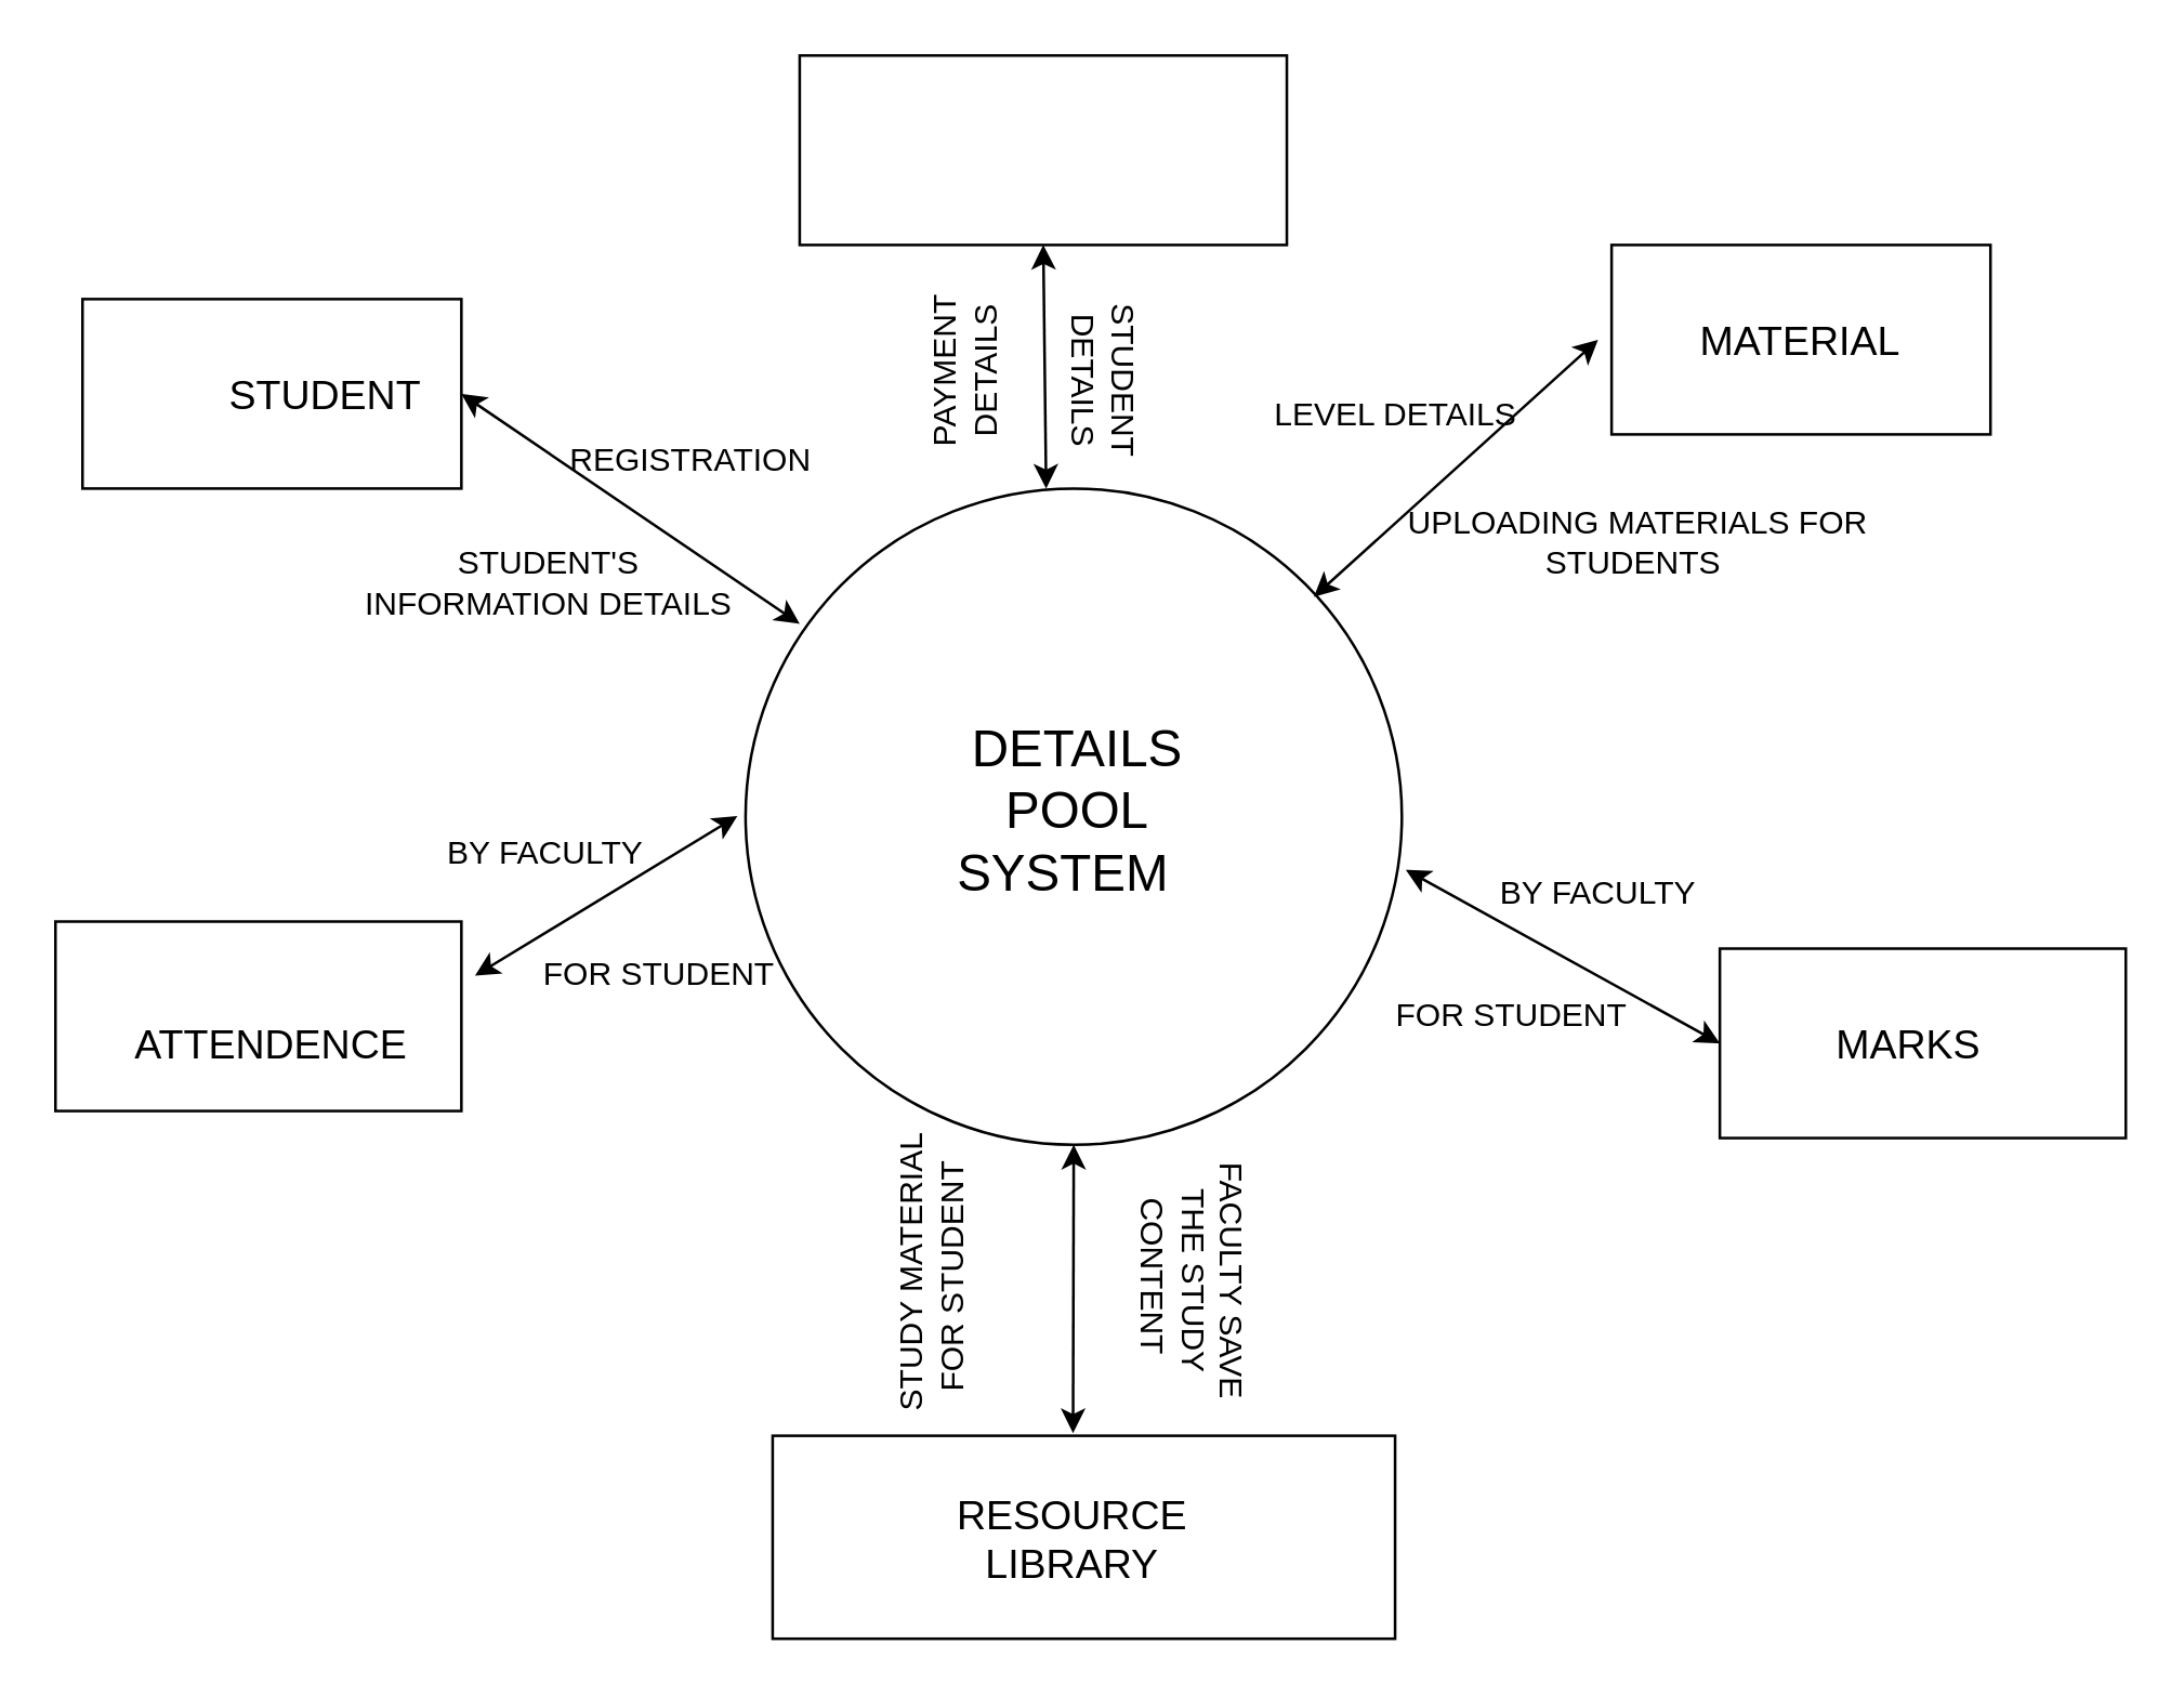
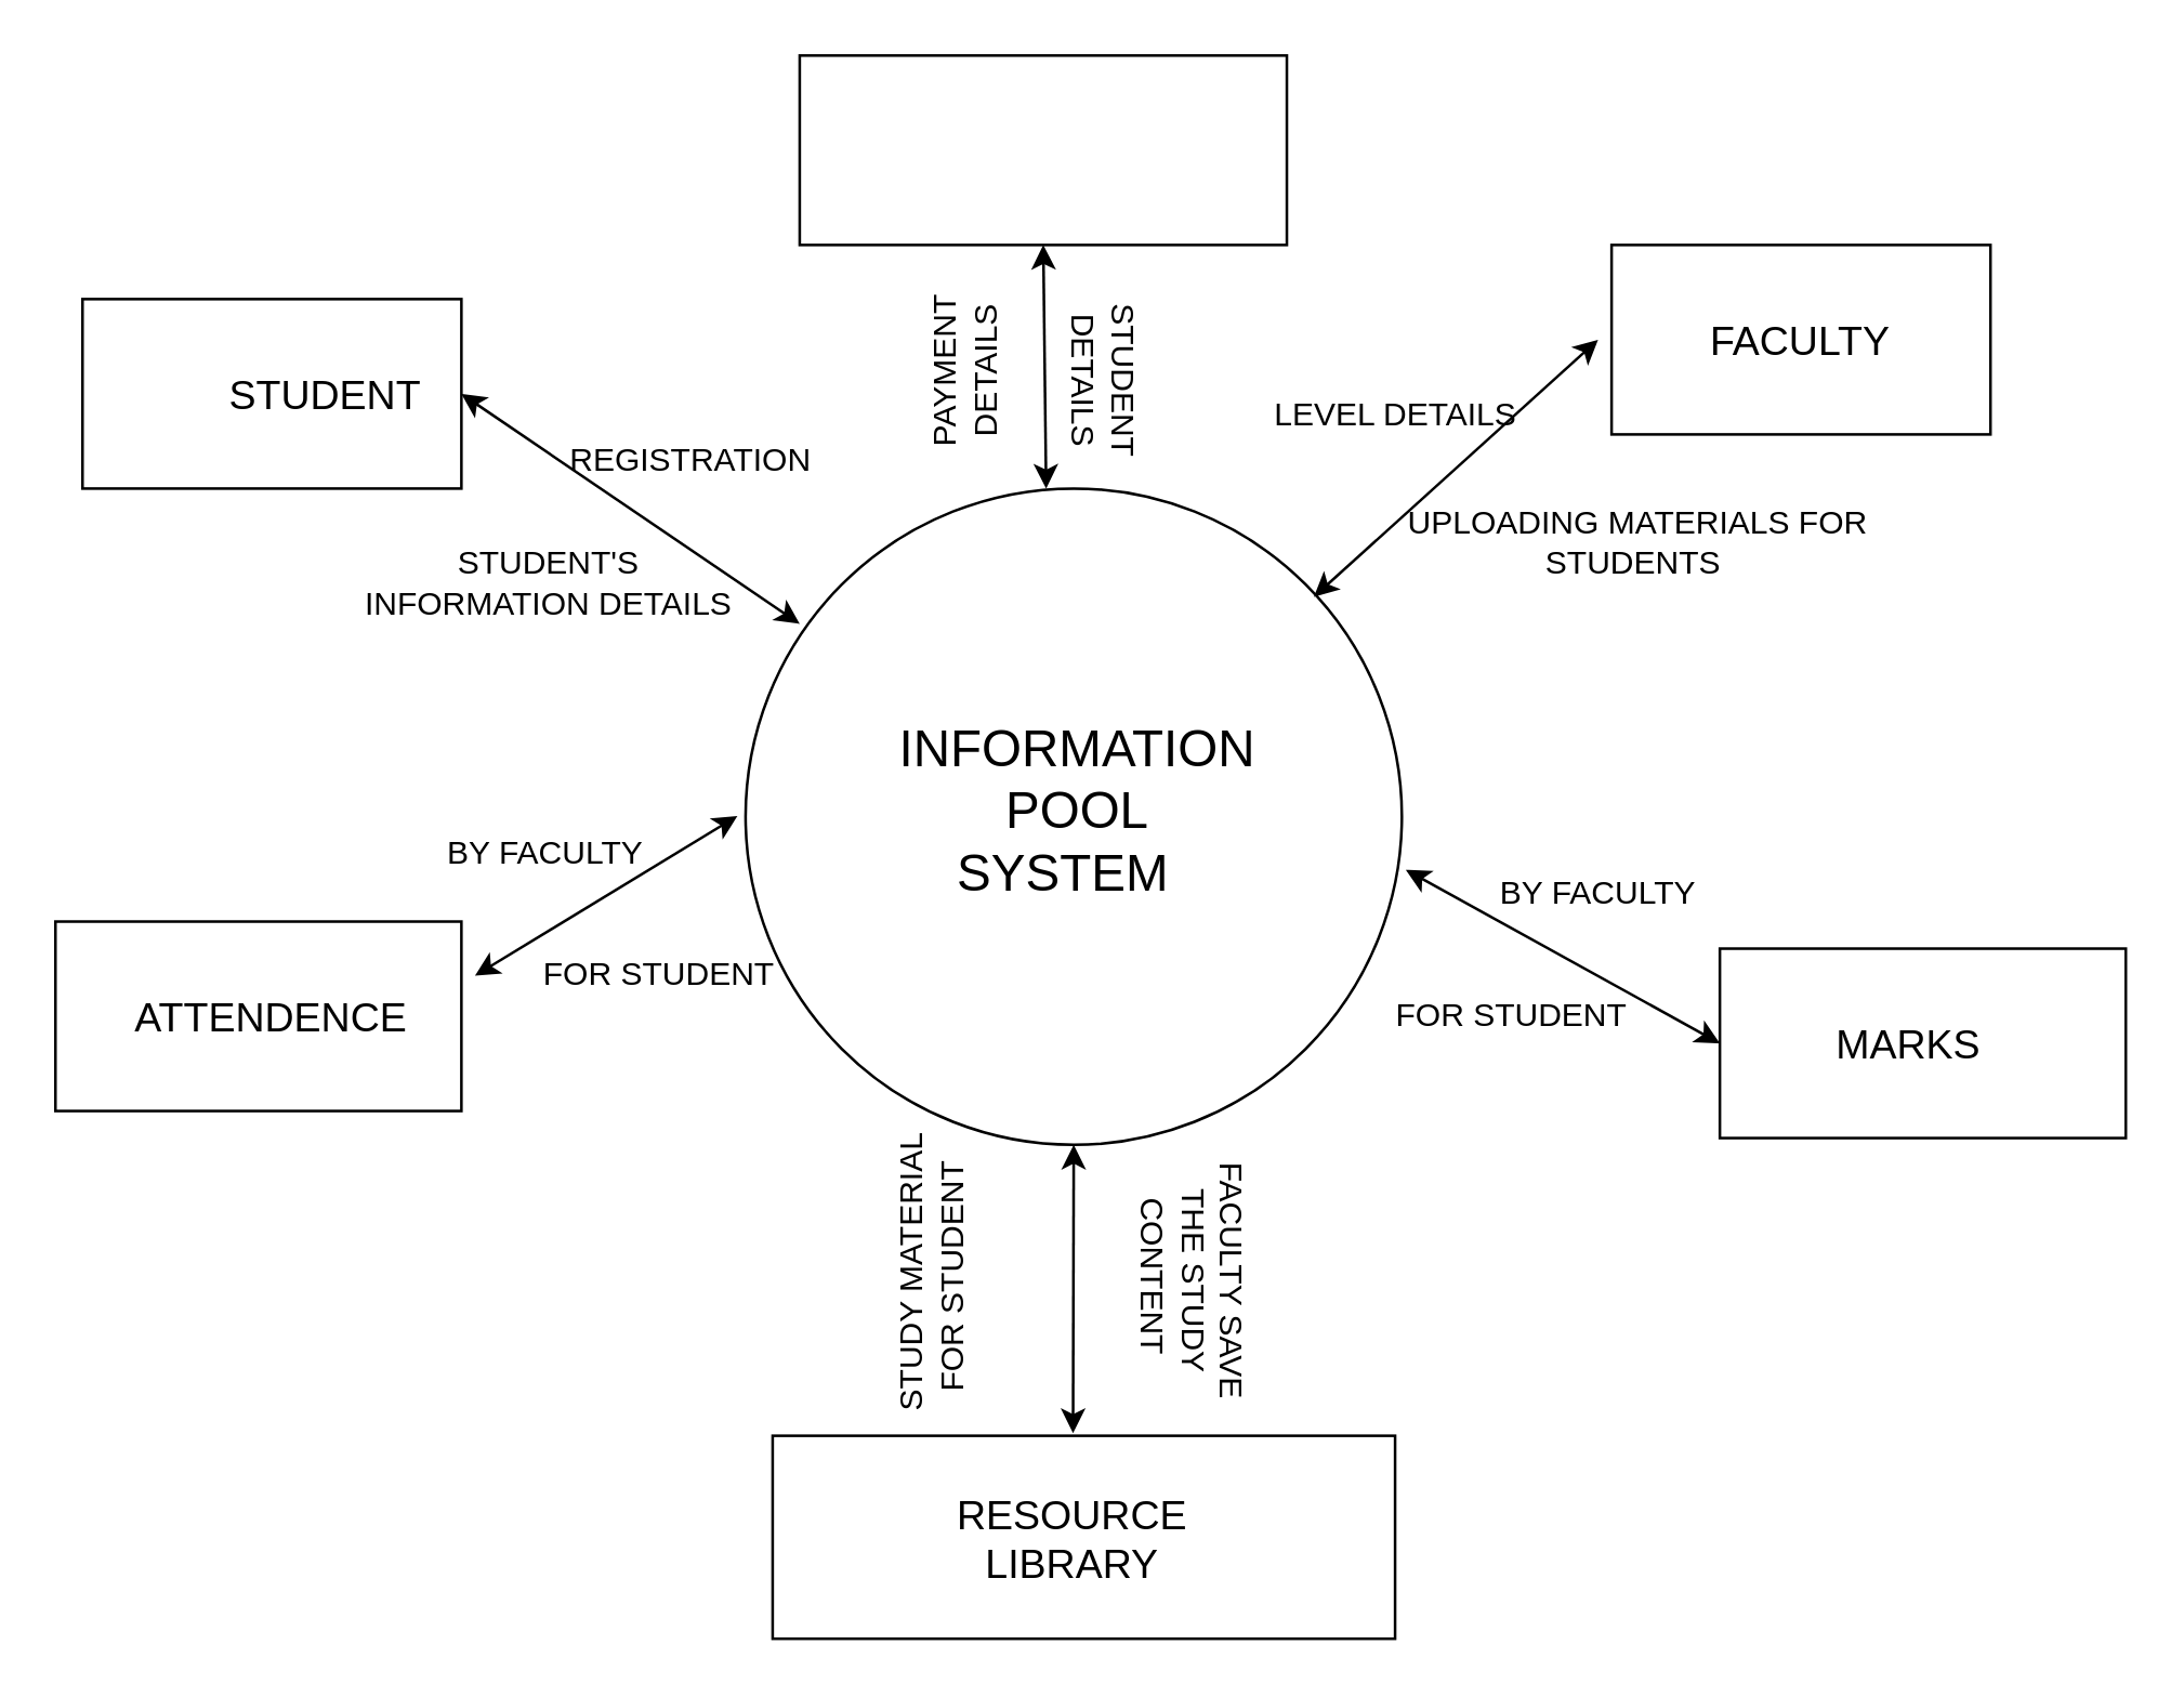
- <mxCell id="11" value="MATERIAL" style="text;html=1;strokeColor=none;fillColor=none;align=center;verticalAlign=middle;whiteSpace=wrap;rounded=0;fontSize=15;" vertex="1" parent="1"><mxGeometry x="590" y="82.5" width="150" height="85" as="geometry" /></mxCell>
+ <mxCell id="11" value="FACULTY" style="text;html=1;strokeColor=none;fillColor=none;align=center;verticalAlign=middle;whiteSpace=wrap;rounded=0;fontSize=15;" vertex="1" parent="1"><mxGeometry x="590" y="82.5" width="150" height="85" as="geometry" /></mxCell>
- <mxCell id="3" value="&lt;font style=&quot;font-size: 19px&quot;&gt;&amp;nbsp; &amp;nbsp;DETAILS &lt;br&gt;&amp;nbsp; &amp;nbsp;POOL&lt;br&gt;&amp;nbsp;SYSTEM&lt;/font&gt;" style="text;html=1;strokeColor=none;fillColor=none;align=center;verticalAlign=middle;whiteSpace=wrap;rounded=0;fontSize=15;" vertex="1" parent="1"><mxGeometry x="295" y="210" width="190" height="180" as="geometry" /></mxCell>
+ <mxCell id="3" value="&lt;font style=&quot;font-size: 19px&quot;&gt;&amp;nbsp; &amp;nbsp;INFORMATION &lt;br&gt;&amp;nbsp; &amp;nbsp;POOL&lt;br&gt;&amp;nbsp;SYSTEM&lt;/font&gt;" style="text;html=1;strokeColor=none;fillColor=none;align=center;verticalAlign=middle;whiteSpace=wrap;rounded=0;fontSize=15;" vertex="1" parent="1"><mxGeometry x="295" y="210" width="190" height="180" as="geometry" /></mxCell>
- <mxCell id="12" value="ATTENDENCE" style="text;html=1;strokeColor=none;fillColor=none;align=center;verticalAlign=middle;whiteSpace=wrap;rounded=0;fontSize=15;" vertex="1" parent="1"><mxGeometry x="45" y="370" width="110" height="30" as="geometry" /></mxCell>
+ <mxCell id="12" value="ATTENDENCE" style="text;html=1;strokeColor=none;fillColor=none;align=center;verticalAlign=middle;whiteSpace=wrap;rounded=0;fontSize=15;" vertex="1" parent="1"><mxGeometry x="45" y="360" width="110" height="30" as="geometry" /></mxCell>
